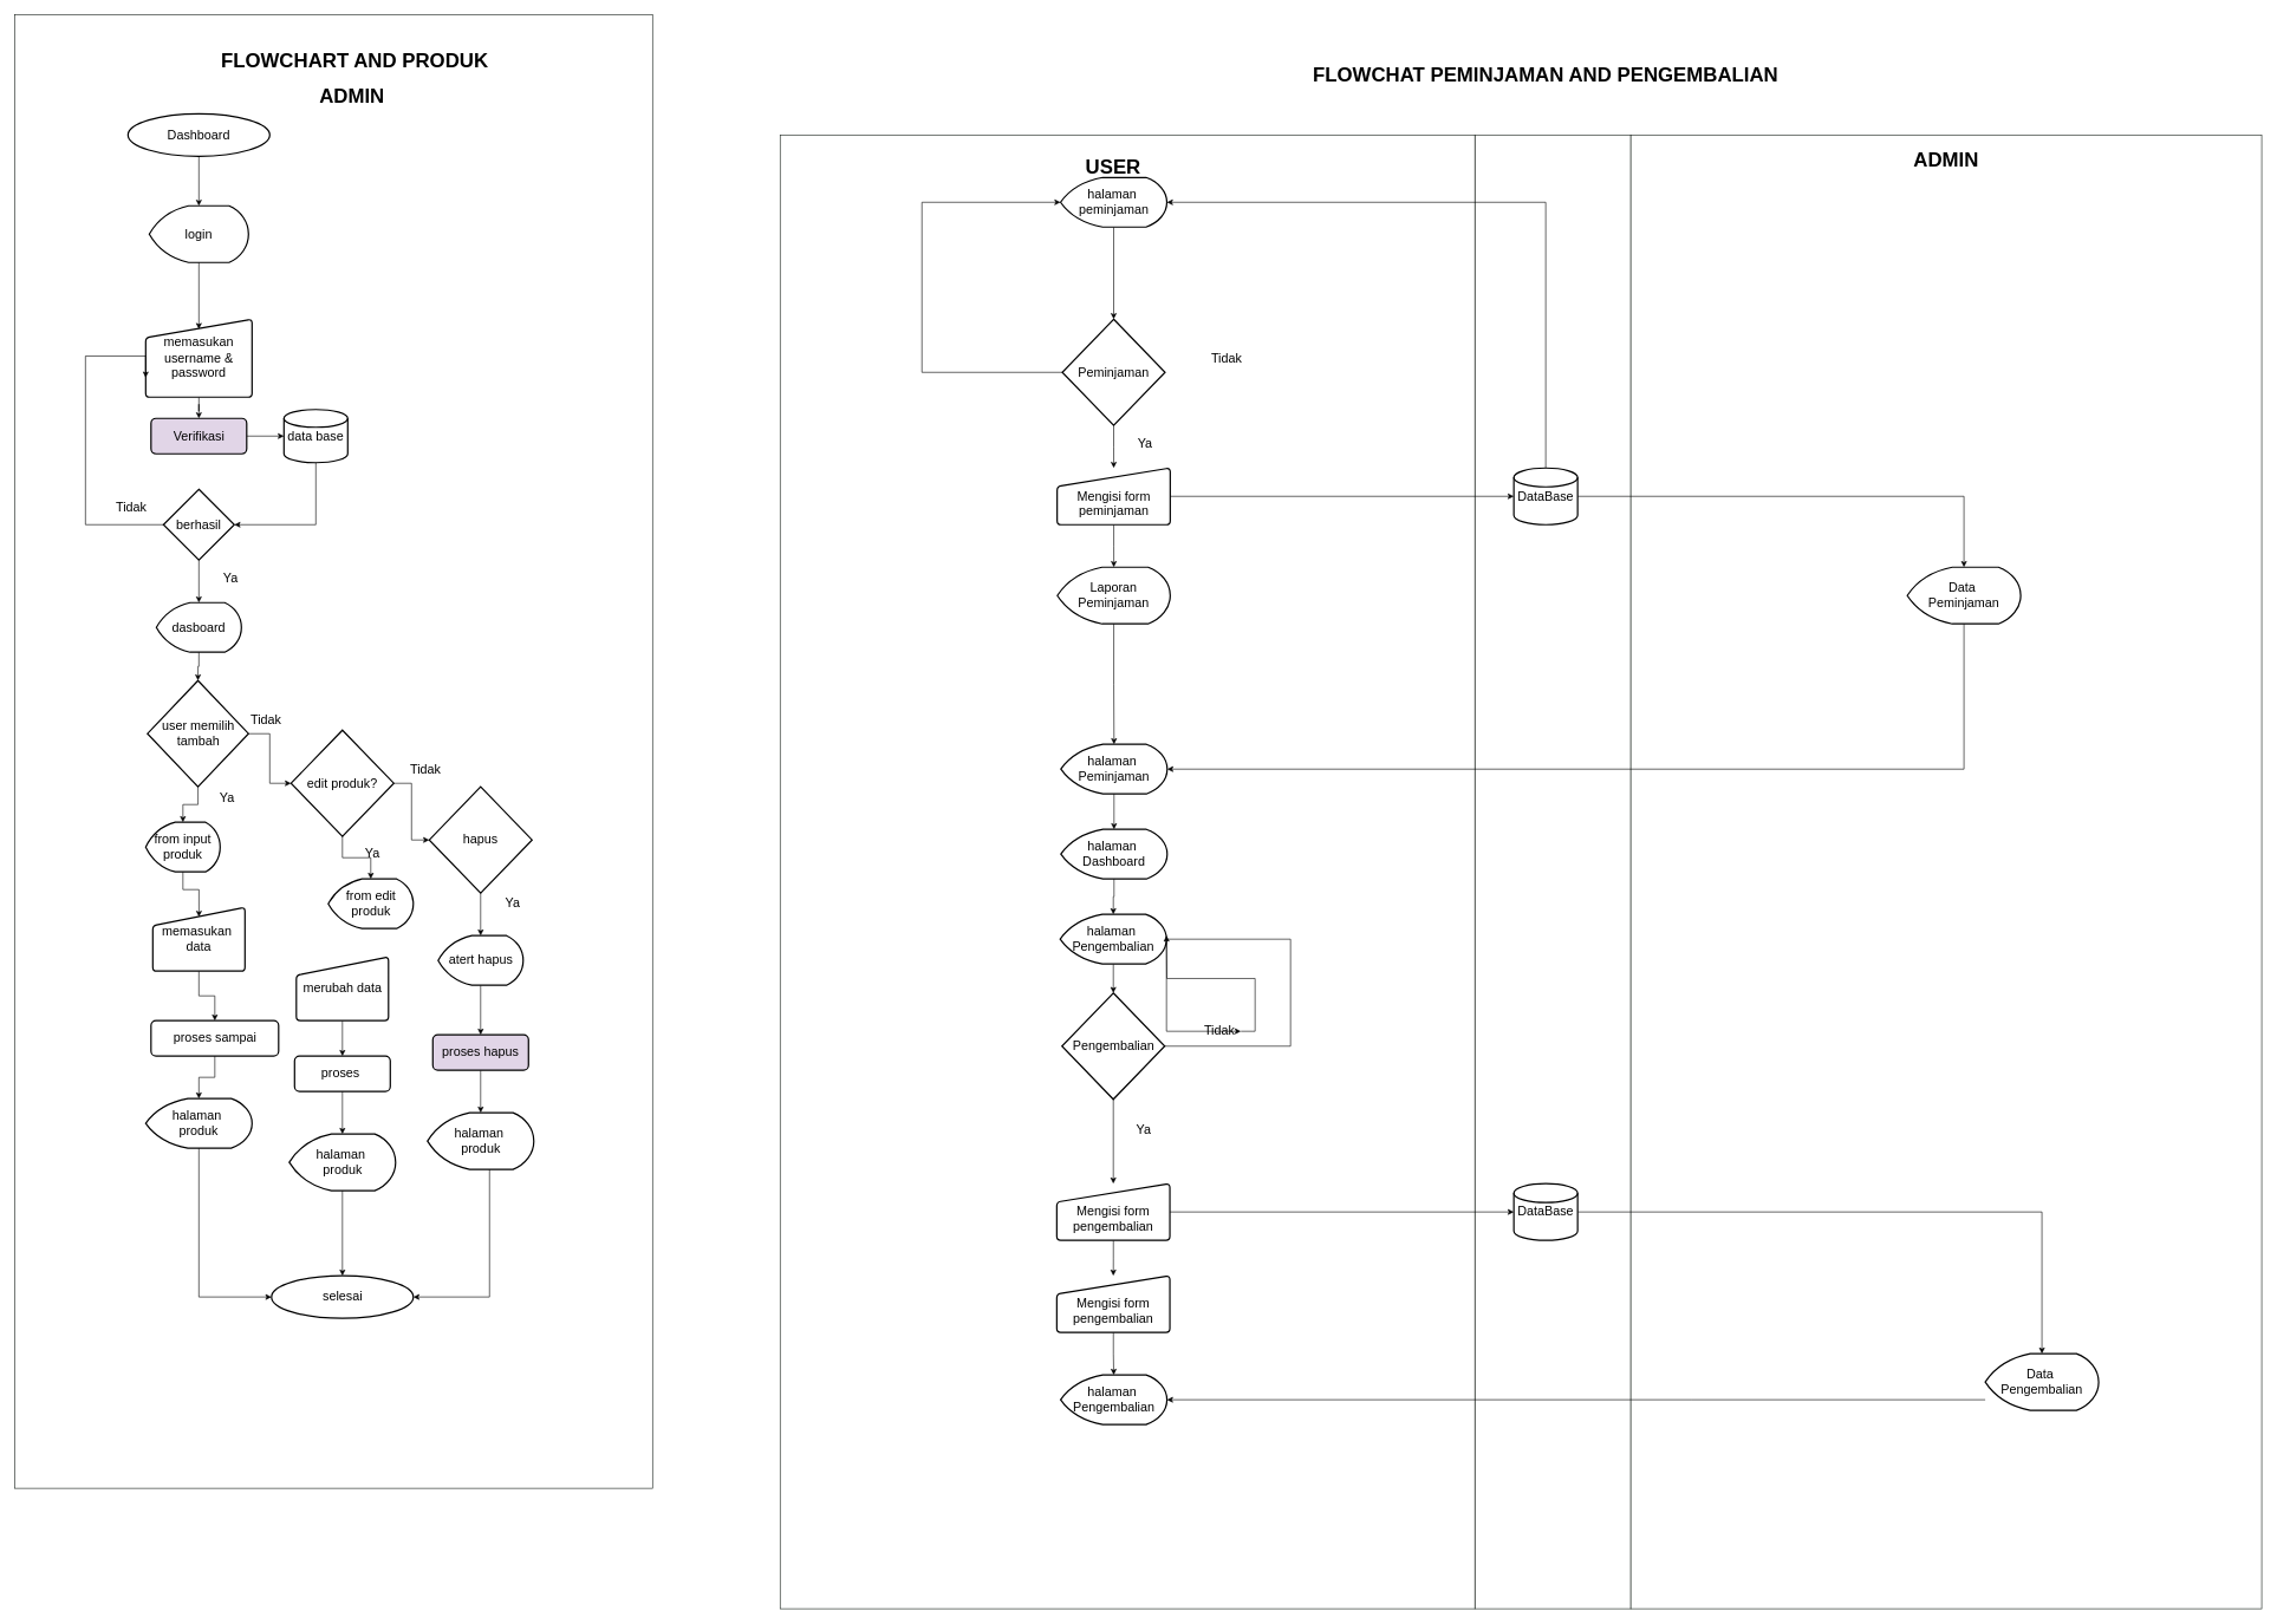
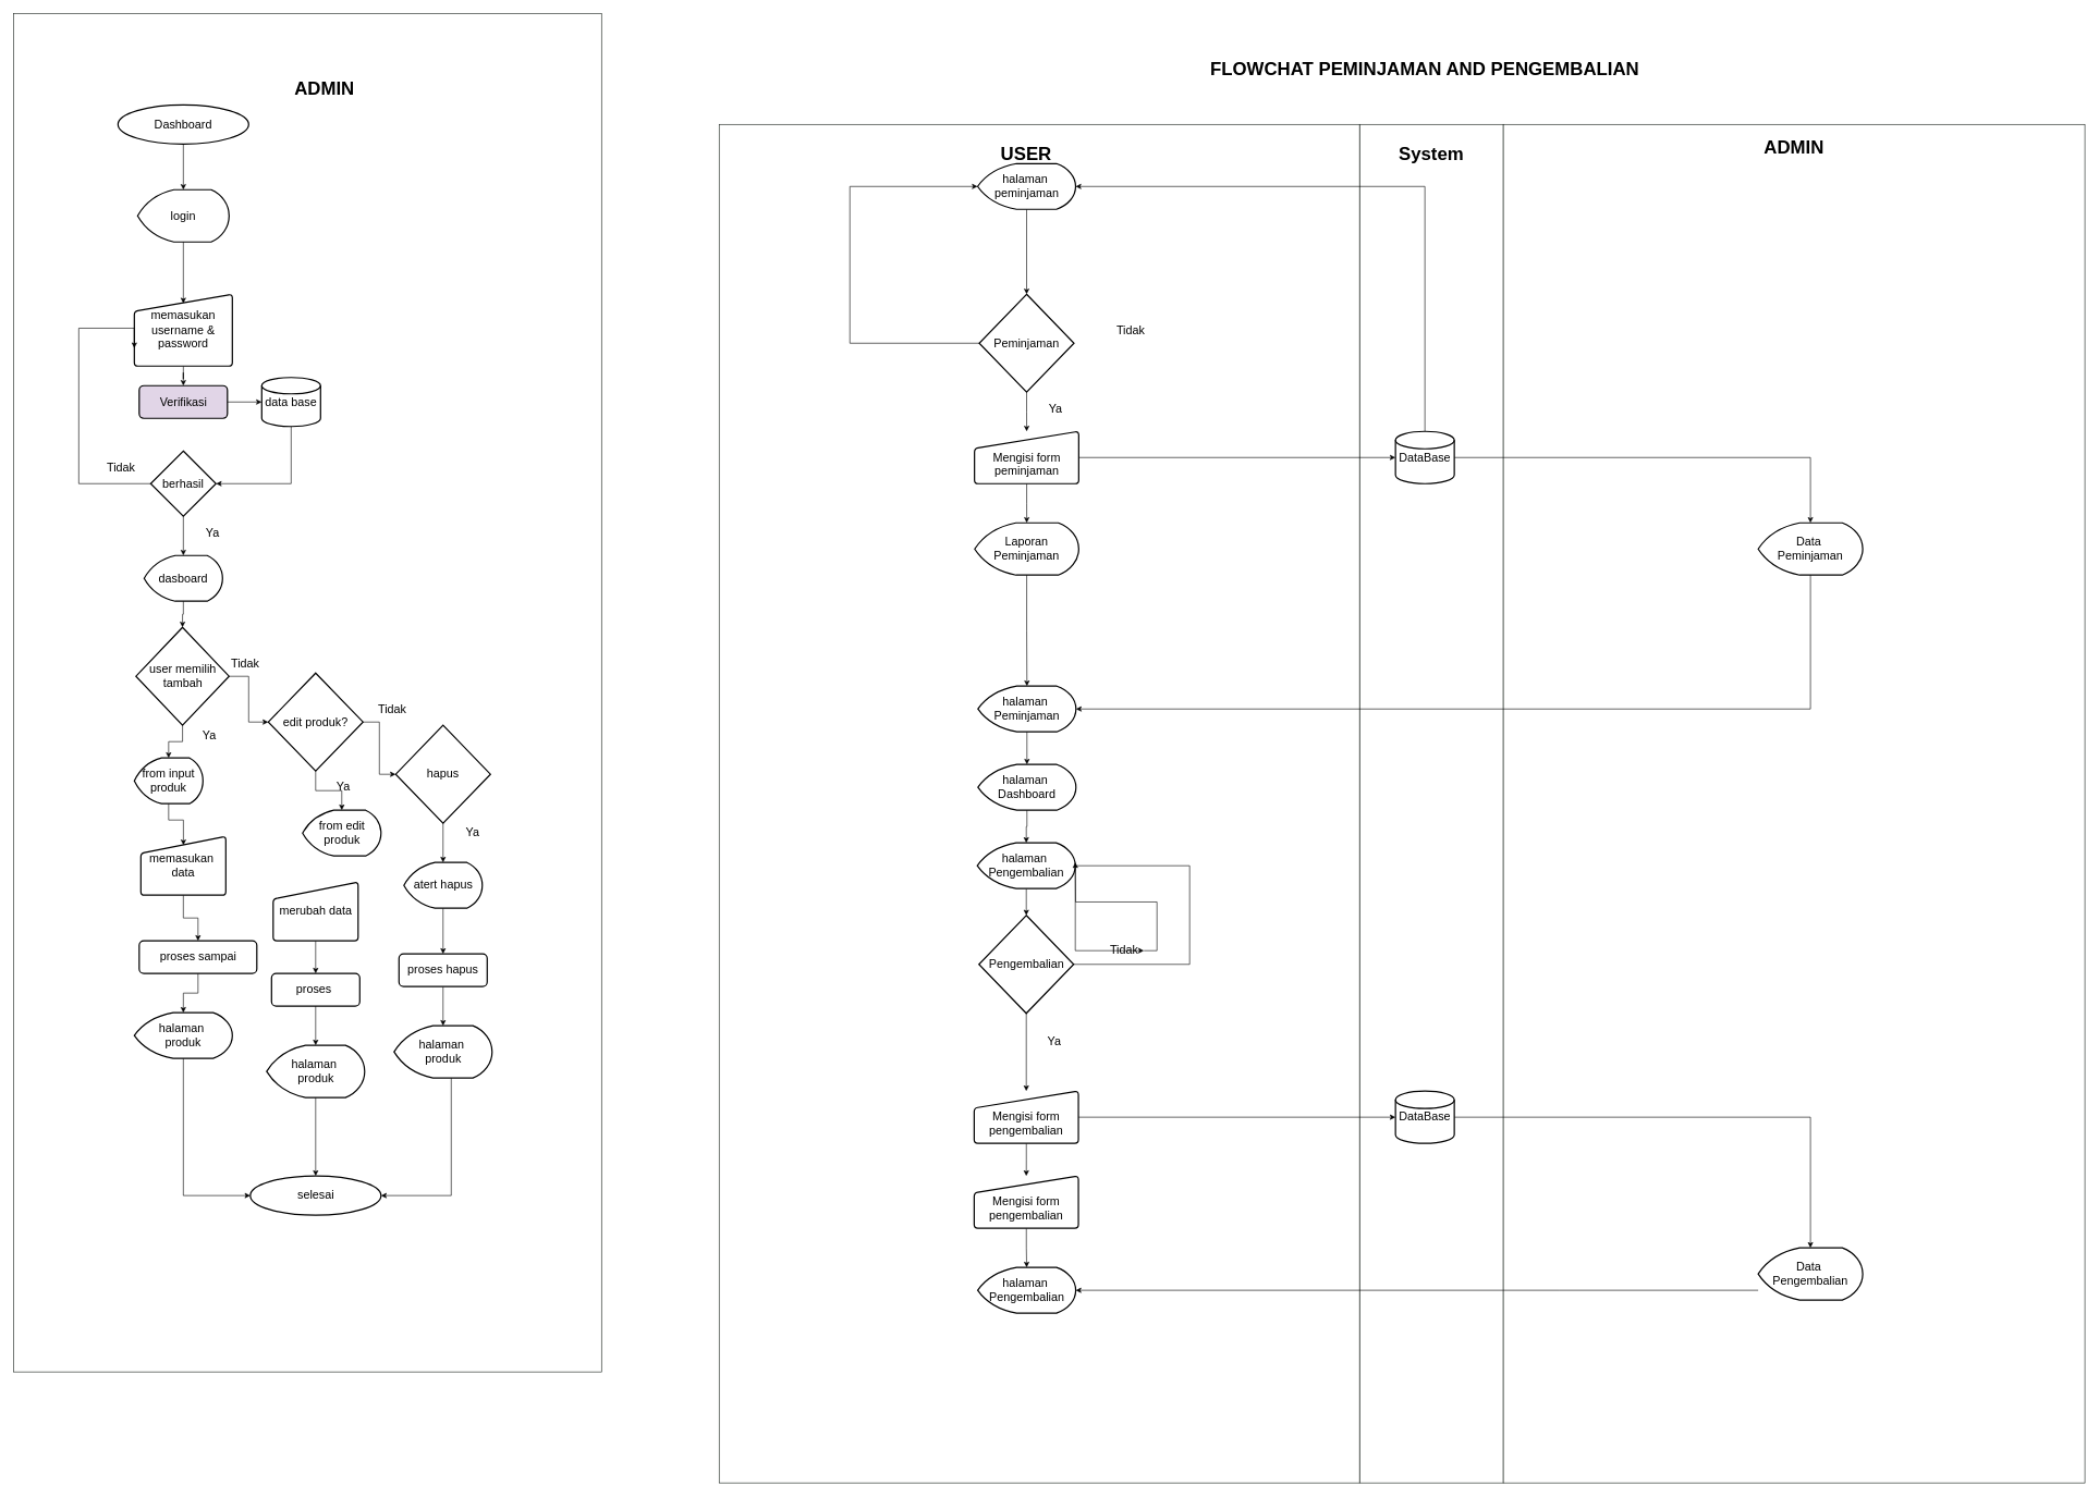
- <mxCell id="6" value="&lt;span style=&quot;font-size: 28px;&quot;&gt;&lt;b&gt;FLOWCHART AND PRODUK&lt;/b&gt;&lt;/span&gt;" style="text;html=1;align=center;verticalAlign=middle;whiteSpace=wrap;rounded=0;" vertex="1" parent="1"><mxGeometry x="280" y="70" width="440" height="30" as="geometry" /></mxCell>
+ <mxCell id="100" value="&lt;span style=&quot;font-size: 28px;&quot;&gt;&lt;b&gt;System&lt;/b&gt;&lt;/span&gt;" style="text;html=1;align=center;verticalAlign=middle;whiteSpace=wrap;rounded=0;" vertex="1" parent="1"><mxGeometry x="2090" y="220" width="200" height="30" as="geometry" /></mxCell>
- <mxCell id="43" value="&lt;font style=&quot;font-size: 18px;&quot;&gt;proses hapus&lt;/font&gt;" style="rounded=1;whiteSpace=wrap;html=1;absoluteArcSize=1;arcSize=14;strokeWidth=2;fillColor=#e1d5e7;" vertex="1" parent="1"><mxGeometry x="610" y="1460" width="135" height="50" as="geometry" /></mxCell>
+ <mxCell id="43" value="&lt;font style=&quot;font-size: 18px;&quot;&gt;proses hapus&lt;/font&gt;" style="rounded=1;whiteSpace=wrap;html=1;absoluteArcSize=1;arcSize=14;strokeWidth=2;" vertex="1" parent="1"><mxGeometry x="610" y="1460" width="135" height="50" as="geometry" /></mxCell>
- <mxCell id="88" value="&lt;div&gt;&lt;span style=&quot;font-size: 18px; background-color: transparent; color: light-dark(rgb(0, 0, 0), rgb(255, 255, 255));&quot;&gt;Data&amp;nbsp;&lt;/span&gt;&lt;/div&gt;&lt;div&gt;&lt;font style=&quot;font-size: 18px;&quot;&gt;Pengembalian&lt;/font&gt;&lt;/div&gt;" style="html=1;strokeWidth=2;shape=mxgraph.flowchart.display;whiteSpace=wrap;rounded=1;size=26;arcSize=11;" vertex="1" parent="1"><mxGeometry x="2800" y="1910" width="160" height="80" as="geometry" /></mxCell>
+ <mxCell id="88" value="&lt;div&gt;&lt;span style=&quot;font-size: 18px; background-color: transparent; color: light-dark(rgb(0, 0, 0), rgb(255, 255, 255));&quot;&gt;Data&amp;nbsp;&lt;/span&gt;&lt;/div&gt;&lt;div&gt;&lt;font style=&quot;font-size: 18px;&quot;&gt;Pengembalian&lt;/font&gt;&lt;/div&gt;" style="html=1;strokeWidth=2;shape=mxgraph.flowchart.display;whiteSpace=wrap;rounded=1;size=26;arcSize=11;" vertex="1" parent="1"><mxGeometry x="2690" y="1910" width="160" height="80" as="geometry" /></mxCell>
